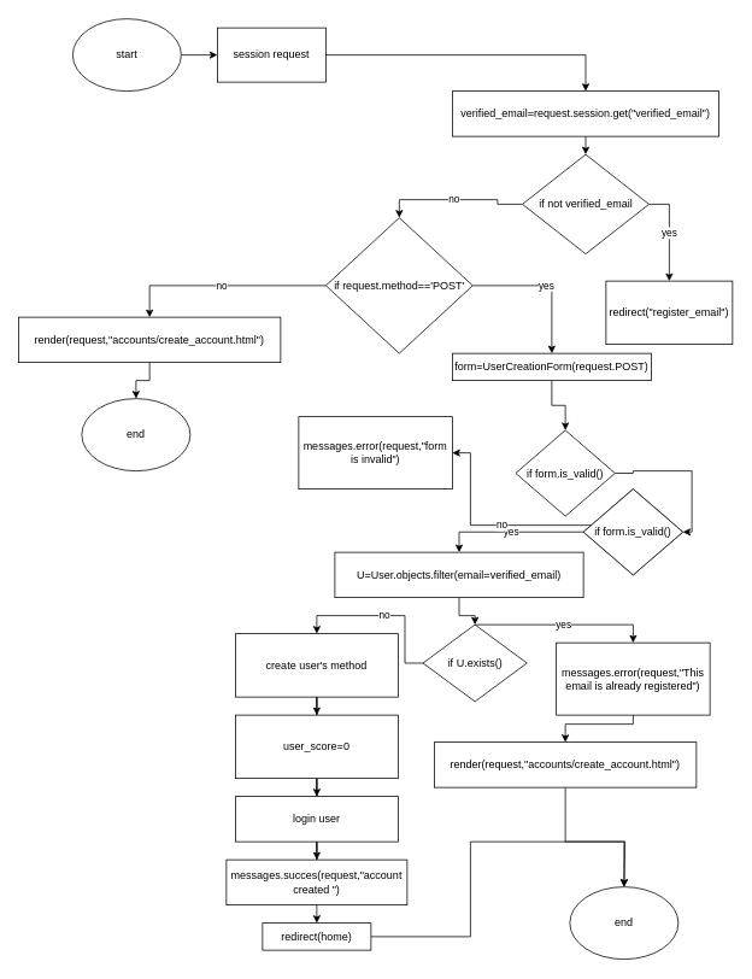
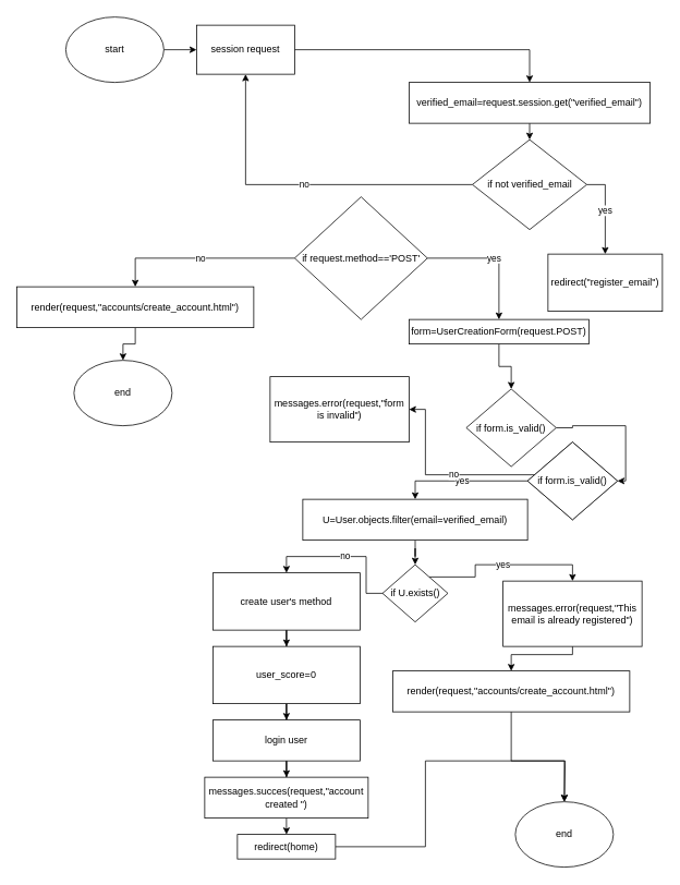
- <mxCell id="9" value="no" style="edgeStyle=orthogonalEdgeStyle;rounded=0;orthogonalLoop=1;jettySize=auto;html=1;exitX=0;exitY=0.5;exitDx=0;exitDy=0;entryX=0.5;entryY=0;entryDx=0;entryDy=0;" edge="1" parent="1" source="10" target="14"><mxGeometry relative="1" as="geometry" /></mxCell>
+ <mxCell id="9" value="no" style="edgeStyle=orthogonalEdgeStyle;rounded=0;orthogonalLoop=1;jettySize=auto;html=1;exitX=0;exitY=0.5;exitDx=0;exitDy=0;" edge="1" parent="1" source="10" target="5"><mxGeometry relative="1" as="geometry" /></mxCell>
- <mxCell id="22" value="if U.exists()" style="rhombus;whiteSpace=wrap;html=1;rounded=0;" vertex="1" parent="1"><mxGeometry x="467.5" y="690" width="115" height="85" as="geometry" /></mxCell>
+ <mxCell id="22" value="if U.exists()" style="rhombus;whiteSpace=wrap;html=1;rounded=0;" vertex="1" parent="1"><mxGeometry x="467.5" y="690" width="80" height="70" as="geometry" /></mxCell>
